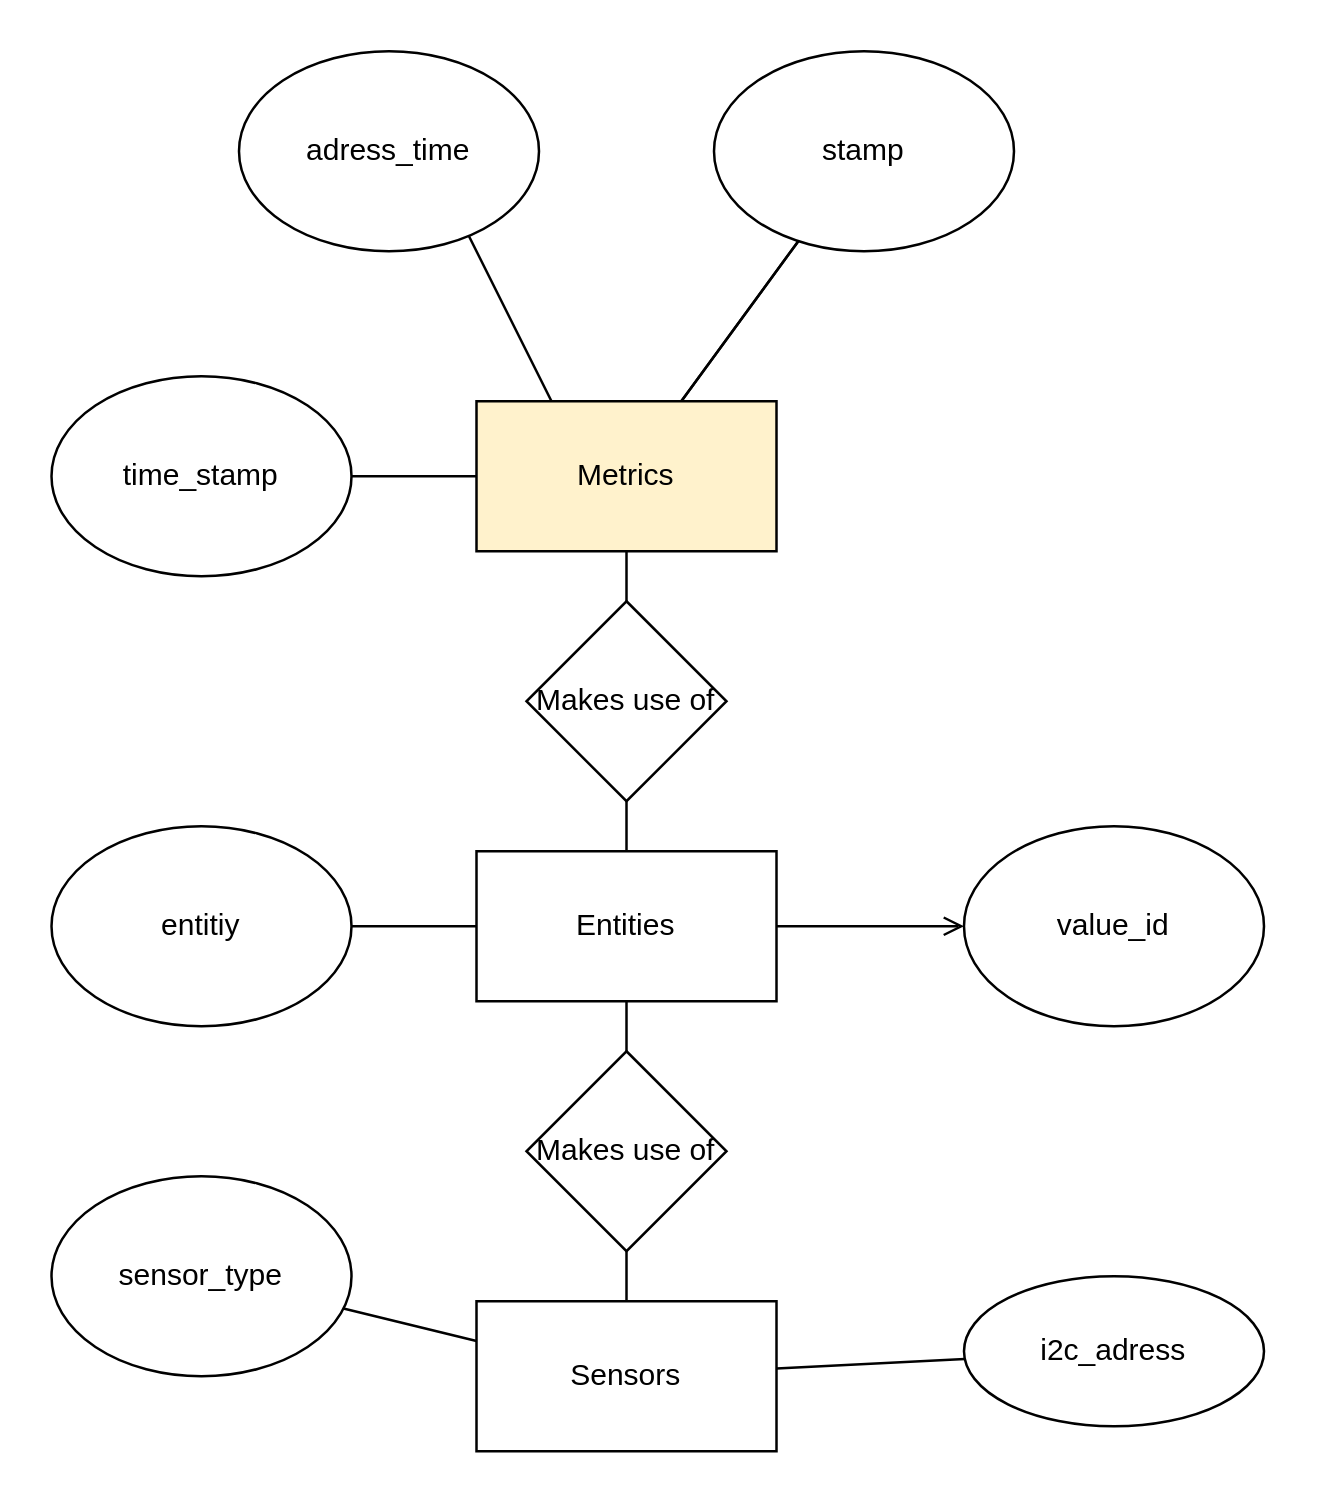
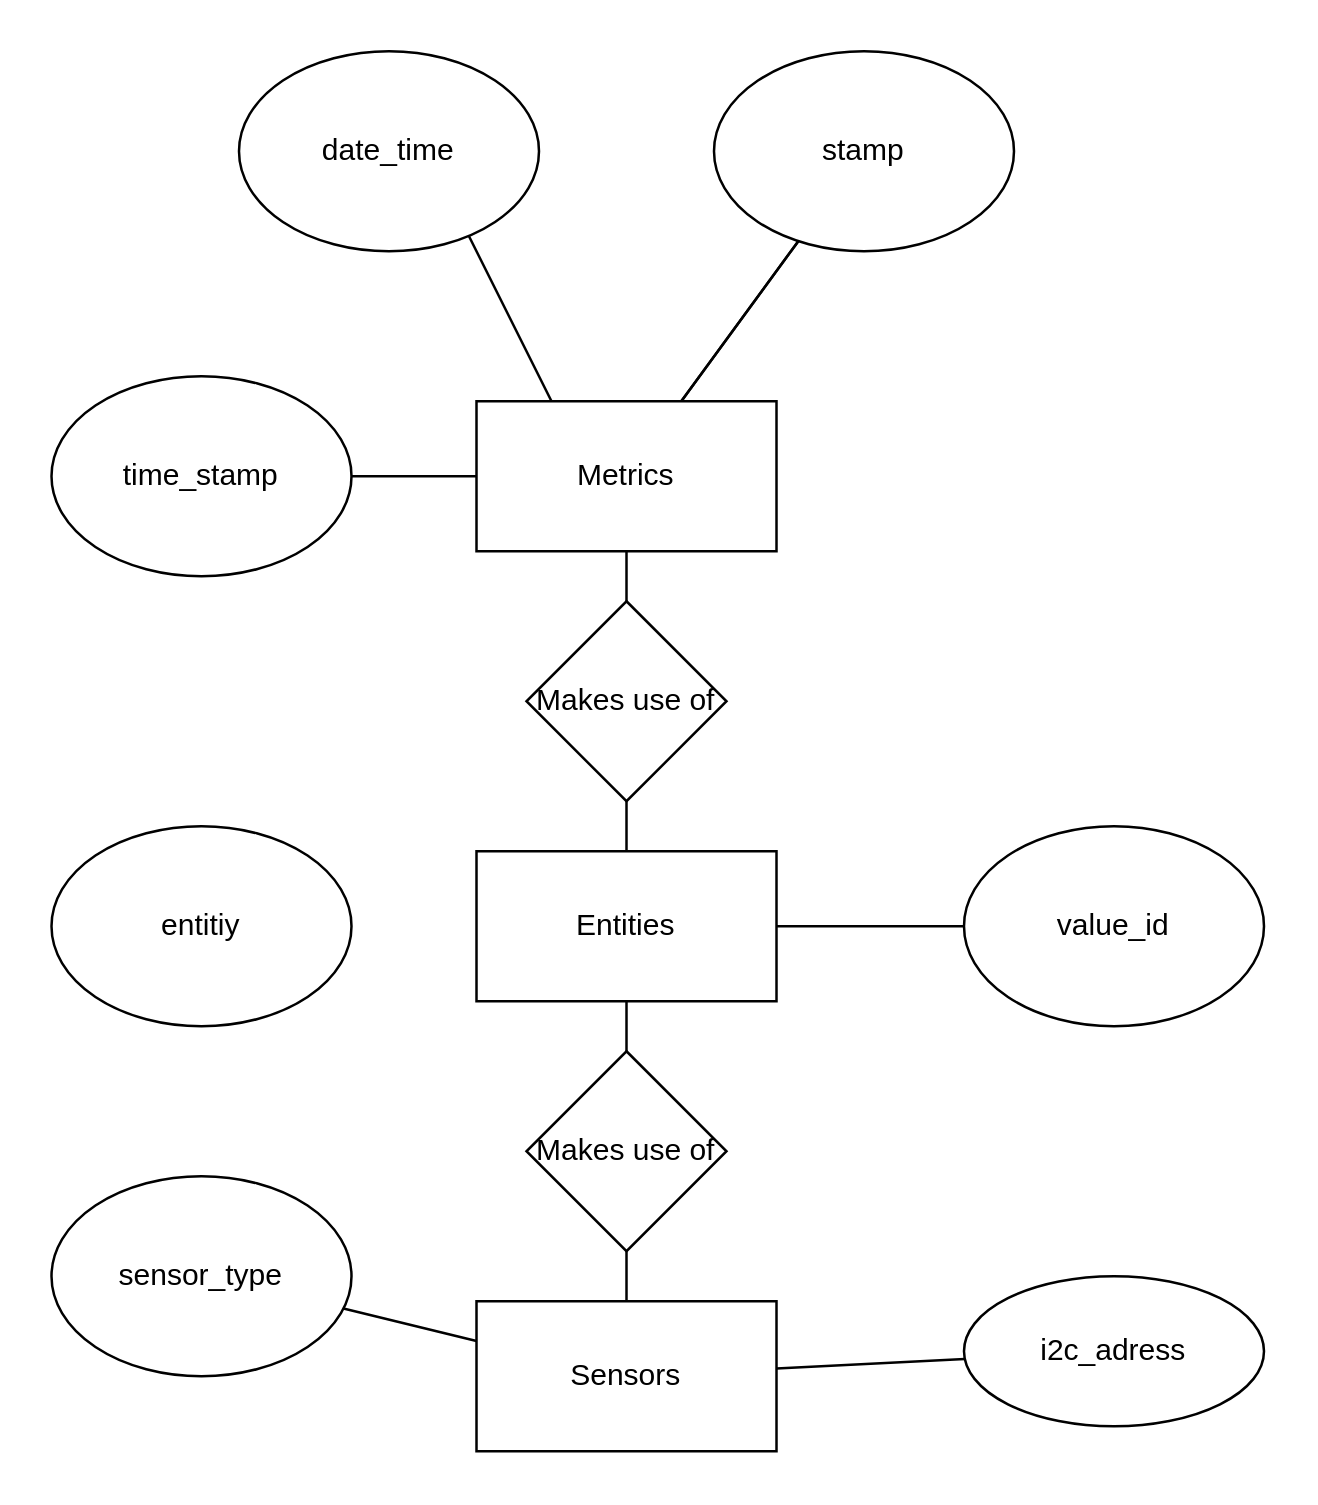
- <mxCell id="3" value="adress_time" style="ellipse;whiteSpace=wrap;html=1;" parent="1" vertex="1"><mxGeometry x="95" y="20" width="120" height="80" as="geometry" /></mxCell>
+ <mxCell id="3" value="date_time" style="ellipse;whiteSpace=wrap;html=1;" parent="1" vertex="1"><mxGeometry x="95" y="20" width="120" height="80" as="geometry" /></mxCell>
- <mxCell id="17" value="Metrics" style="rounded=0;whiteSpace=wrap;html=1;fillColor=#fff2cc;" parent="1" vertex="1"><mxGeometry x="190" y="160" width="120" height="60" as="geometry" /></mxCell>
+ <mxCell id="17" value="Metrics" style="rounded=0;whiteSpace=wrap;html=1;" parent="1" vertex="1"><mxGeometry x="190" y="160" width="120" height="60" as="geometry" /></mxCell>
- <mxCell id="12" value="" style="edgeStyle=none;html=1;endArrow=none;endFill=0;" parent="1" source="13" target="6" edge="1"><mxGeometry relative="1" as="geometry" /></mxCell>
- <mxCell id="11" value="" style="edgeStyle=none;html=1;endArrow=open;endFill=0;" parent="1" source="13" target="19" edge="1"><mxGeometry relative="1" as="geometry" /></mxCell>
+ <mxCell id="11" value="" style="edgeStyle=none;html=1;endArrow=none;endFill=0;" parent="1" source="13" target="19" edge="1"><mxGeometry relative="1" as="geometry" /></mxCell>
